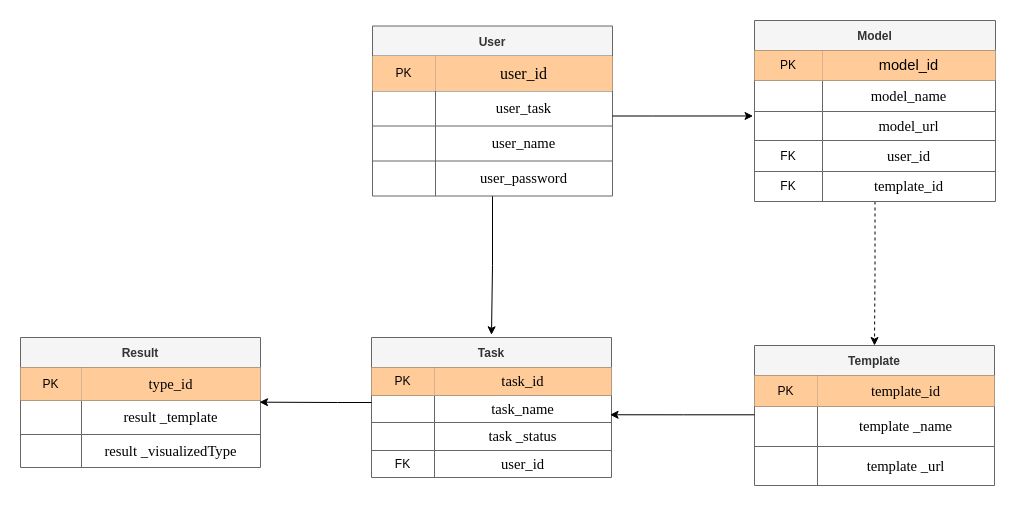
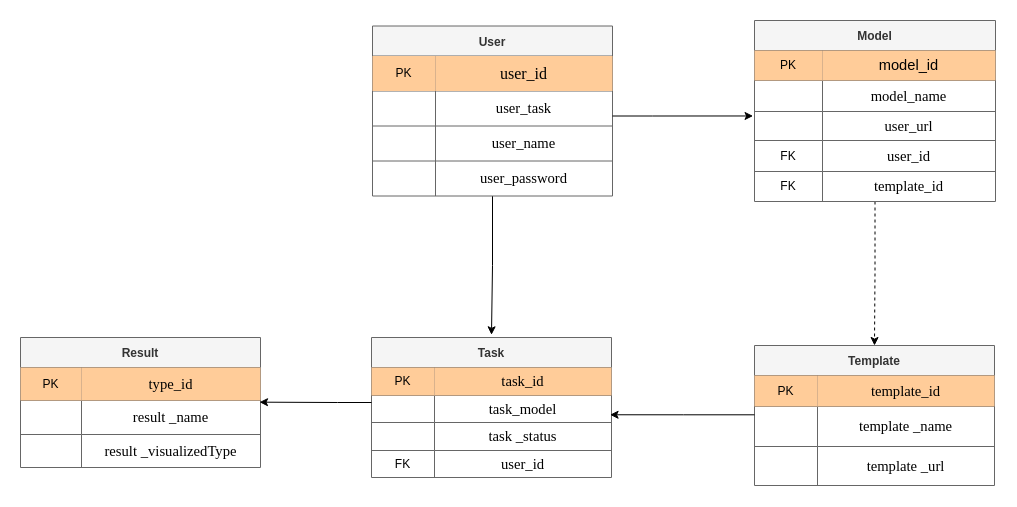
- <mxCell id="26" value="&lt;span style=&quot;font-size: 11pt; font-family: 等线;&quot; lang=&quot;EN-US&quot;&gt;model_url&lt;/span&gt;" style="shape=partialRectangle;html=1;whiteSpace=wrap;connectable=0;strokeColor=inherit;overflow=hidden;fillColor=none;top=0;left=0;bottom=0;right=0;pointerEvents=1;" vertex="1" parent="24"><mxGeometry x="68" width="173" height="29" as="geometry"><mxRectangle width="173" height="29" as="alternateBounds" /></mxGeometry></mxCell>
+ <mxCell id="26" value="&lt;span style=&quot;font-size: 11pt; font-family: 等线;&quot; lang=&quot;EN-US&quot;&gt;user_url&lt;/span&gt;" style="shape=partialRectangle;html=1;whiteSpace=wrap;connectable=0;strokeColor=inherit;overflow=hidden;fillColor=none;top=0;left=0;bottom=0;right=0;pointerEvents=1;" vertex="1" parent="24"><mxGeometry x="68" width="173" height="29" as="geometry"><mxRectangle width="173" height="29" as="alternateBounds" /></mxGeometry></mxCell>
- <mxCell id="39" value="&lt;span style=&quot;font-size: 11pt; font-family: 等线;&quot; lang=&quot;EN-US&quot;&gt;task_name&lt;/span&gt;" style="shape=partialRectangle;html=1;whiteSpace=wrap;connectable=0;strokeColor=inherit;overflow=hidden;fillColor=none;top=0;left=0;bottom=0;right=0;pointerEvents=1;" vertex="1" parent="37"><mxGeometry x="63" width="177" height="27" as="geometry"><mxRectangle width="177" height="27" as="alternateBounds" /></mxGeometry></mxCell>
+ <mxCell id="39" value="&lt;span style=&quot;font-size: 11pt; font-family: 等线;&quot; lang=&quot;EN-US&quot;&gt;task_model&lt;/span&gt;" style="shape=partialRectangle;html=1;whiteSpace=wrap;connectable=0;strokeColor=inherit;overflow=hidden;fillColor=none;top=0;left=0;bottom=0;right=0;pointerEvents=1;" vertex="1" parent="37"><mxGeometry x="63" width="177" height="27" as="geometry"><mxRectangle width="177" height="27" as="alternateBounds" /></mxGeometry></mxCell>
- <mxCell id="62" value="&lt;span style=&quot;font-size: 11pt; font-family: 等线;&quot; lang=&quot;EN-US&quot;&gt;result _template&lt;/span&gt;" style="shape=partialRectangle;html=1;whiteSpace=wrap;connectable=0;strokeColor=inherit;overflow=hidden;fillColor=none;top=0;left=0;bottom=0;right=0;pointerEvents=1;" vertex="1" parent="60"><mxGeometry x="61" width="179" height="34" as="geometry"><mxRectangle width="179" height="34" as="alternateBounds" /></mxGeometry></mxCell>
+ <mxCell id="62" value="&lt;span style=&quot;font-size: 11pt; font-family: 等线;&quot; lang=&quot;EN-US&quot;&gt;result _name&lt;/span&gt;" style="shape=partialRectangle;html=1;whiteSpace=wrap;connectable=0;strokeColor=inherit;overflow=hidden;fillColor=none;top=0;left=0;bottom=0;right=0;pointerEvents=1;" vertex="1" parent="60"><mxGeometry x="61" width="179" height="34" as="geometry"><mxRectangle width="179" height="34" as="alternateBounds" /></mxGeometry></mxCell>
